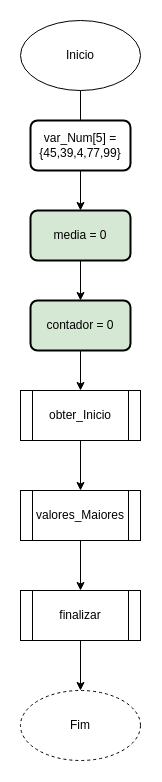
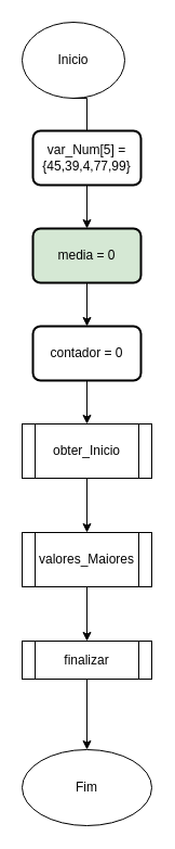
- <mxCell id="2" value="Inicio" style="ellipse;whiteSpace=wrap;html=1;" parent="1" vertex="1"><mxGeometry x="20" y="20" width="120" height="70" as="geometry" /></mxCell>
+ <mxCell id="2" value="Inicio" style="ellipse;whiteSpace=wrap;html=1;" parent="1" vertex="1"><mxGeometry x="20" y="20" width="95" height="70" as="geometry" /></mxCell>
- <mxCell id="16" value="contador = 0" style="rounded=1;whiteSpace=wrap;html=1;absoluteArcSize=1;arcSize=14;strokeWidth=2;fillColor=#d5e8d4;" vertex="1" parent="1"><mxGeometry x="30" y="300" width="100" height="50" as="geometry" /></mxCell>
+ <mxCell id="16" value="contador = 0" style="rounded=1;whiteSpace=wrap;html=1;absoluteArcSize=1;arcSize=14;strokeWidth=2;" vertex="1" parent="1"><mxGeometry x="30" y="300" width="100" height="50" as="geometry" /></mxCell>
- <mxCell id="9" value="finalizar" style="shape=process;whiteSpace=wrap;html=1;backgroundOutline=1;" parent="1" vertex="1"><mxGeometry x="20" y="590" width="120" height="50" as="geometry" /></mxCell>
+ <mxCell id="9" value="finalizar" style="shape=process;whiteSpace=wrap;html=1;backgroundOutline=1;" parent="1" vertex="1"><mxGeometry x="20" y="590" width="120" height="35" as="geometry" /></mxCell>
- <mxCell id="3" value="Fim" style="ellipse;whiteSpace=wrap;html=1;dashed=1;" parent="1" vertex="1"><mxGeometry x="20" y="690" width="120" height="70" as="geometry" /></mxCell>
+ <mxCell id="3" value="Fim" style="ellipse;whiteSpace=wrap;html=1;" parent="1" vertex="1"><mxGeometry x="20" y="690" width="120" height="70" as="geometry" /></mxCell>
